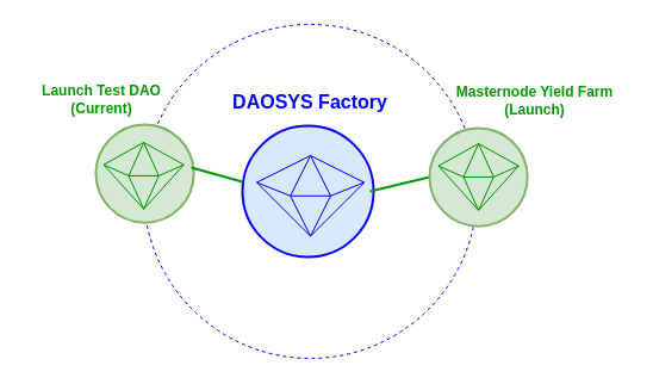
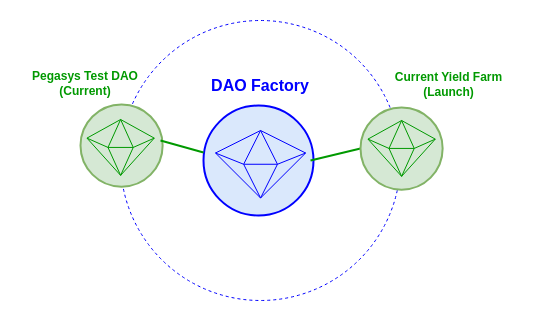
- <mxCell id="3" value="&lt;font color=&quot;#009900&quot;&gt;&lt;b&gt;Launch Test DAO (Current)&lt;/b&gt;&lt;/font&gt;" style="text;html=1;strokeColor=none;fillColor=none;align=center;verticalAlign=middle;whiteSpace=wrap;rounded=0;strokeWidth=2;container=0;" parent="1" vertex="1"><mxGeometry x="20" y="68" width="130" height="30" as="geometry" /></mxCell>
+ <mxCell id="3" value="&lt;font color=&quot;#009900&quot;&gt;&lt;b&gt;Pegasys Test DAO (Current)&lt;/b&gt;&lt;/font&gt;" style="text;html=1;strokeColor=none;fillColor=none;align=center;verticalAlign=middle;whiteSpace=wrap;rounded=0;strokeWidth=2;container=0;" parent="1" vertex="1"><mxGeometry x="20" y="68" width="130" height="30" as="geometry" /></mxCell>
- <mxCell id="2" value="&lt;b&gt;&lt;font color=&quot;#009900&quot;&gt;Masternode Yield Farm&lt;br&gt;(Launch)&lt;br&gt;&lt;/font&gt;&lt;/b&gt;" style="text;html=1;strokeColor=none;fillColor=none;align=center;verticalAlign=middle;whiteSpace=wrap;rounded=0;strokeWidth=2;container=0;" parent="1" vertex="1"><mxGeometry x="371" y="69" width="155" height="30" as="geometry" /></mxCell>
+ <mxCell id="2" value="&lt;b&gt;&lt;font color=&quot;#009900&quot;&gt;Current Yield Farm&lt;br&gt;(Launch)&lt;br&gt;&lt;/font&gt;&lt;/b&gt;" style="text;html=1;strokeColor=none;fillColor=none;align=center;verticalAlign=middle;whiteSpace=wrap;rounded=0;strokeWidth=2;container=0;" parent="1" vertex="1"><mxGeometry x="371" y="69" width="155" height="30" as="geometry" /></mxCell>
- <mxCell id="7" value="&lt;b&gt;&lt;font color=&quot;#0000ff&quot; style=&quot;font-size: 16px;&quot;&gt;DAOSYS Factory&lt;/font&gt;&lt;/b&gt;" style="text;html=1;strokeColor=none;fillColor=none;align=center;verticalAlign=middle;whiteSpace=wrap;rounded=0;strokeWidth=2;container=0;" parent="1" vertex="1"><mxGeometry x="190" y="70" width="140" height="30" as="geometry" /></mxCell>
+ <mxCell id="7" value="&lt;b&gt;&lt;font color=&quot;#0000ff&quot; style=&quot;font-size: 16px;&quot;&gt;DAO Factory&lt;/font&gt;&lt;/b&gt;" style="text;html=1;strokeColor=none;fillColor=none;align=center;verticalAlign=middle;whiteSpace=wrap;rounded=0;strokeWidth=2;container=0;" parent="1" vertex="1"><mxGeometry x="190" y="70" width="140" height="30" as="geometry" /></mxCell>
